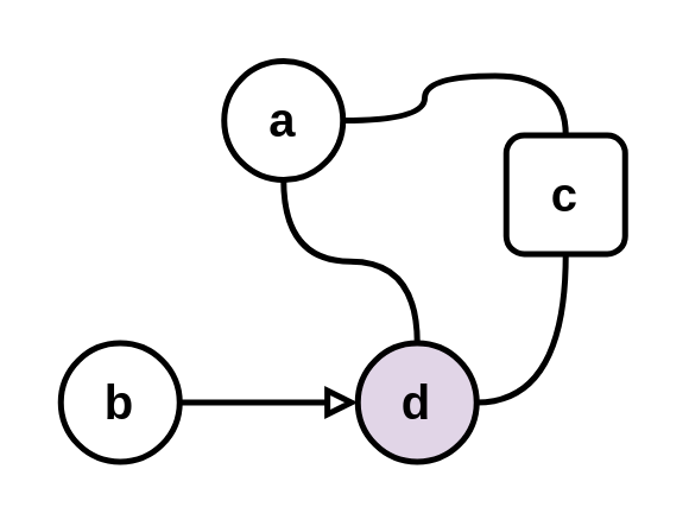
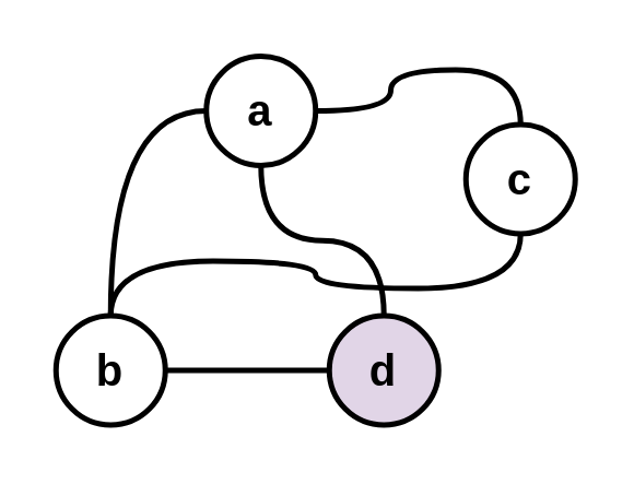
- <mxCell id="10" value="&lt;font style=&quot;font-size: 16px;&quot;&gt;&lt;b&gt;c&lt;/b&gt;&lt;/font&gt;" style="whiteSpace=wrap;html=1;aspect=fixed;strokeWidth=2;rounded=1;" vertex="1" parent="1"><mxGeometry x="170" y="45" width="40" height="40" as="geometry" /></mxCell>
+ <mxCell id="10" value="&lt;font style=&quot;font-size: 16px;&quot;&gt;&lt;b&gt;c&lt;/b&gt;&lt;/font&gt;" style="ellipse;whiteSpace=wrap;html=1;aspect=fixed;strokeWidth=2;" vertex="1" parent="1"><mxGeometry x="170" y="45" width="40" height="40" as="geometry" /></mxCell>
+ <mxCell id="2" style="edgeStyle=orthogonalEdgeStyle;rounded=0;orthogonalLoop=1;jettySize=auto;html=1;exitX=0;exitY=0.5;exitDx=0;exitDy=0;entryX=0.5;entryY=0;entryDx=0;entryDy=0;strokeWidth=2;endArrow=none;endFill=0;curved=1;" edge="1" parent="1" source="5" target="7"><mxGeometry relative="1" as="geometry" /></mxCell>
- <mxCell id="9" style="edgeStyle=orthogonalEdgeStyle;rounded=0;orthogonalLoop=1;jettySize=auto;html=1;exitX=0.5;exitY=1;exitDx=0;exitDy=0;entryX=1;entryY=0.5;entryDx=0;entryDy=0;curved=1;strokeWidth=2;endArrow=none;endFill=0;" edge="1" parent="1" source="10" target="8"><mxGeometry relative="1" as="geometry" /></mxCell>
+ <mxCell id="9" style="edgeStyle=orthogonalEdgeStyle;rounded=0;orthogonalLoop=1;jettySize=auto;html=1;exitX=0.5;exitY=1;exitDx=0;exitDy=0;curved=1;strokeWidth=2;endArrow=none;endFill=0;" edge="1" parent="1" source="10" target="7"><mxGeometry relative="1" as="geometry" /></mxCell>
- <mxCell id="6" style="edgeStyle=orthogonalEdgeStyle;rounded=0;orthogonalLoop=1;jettySize=auto;html=1;exitX=1;exitY=0.5;exitDx=0;exitDy=0;curved=1;endArrow=block;endFill=0;strokeWidth=2;" edge="1" parent="1" source="7" target="8"><mxGeometry relative="1" as="geometry" /></mxCell>
+ <mxCell id="6" style="edgeStyle=orthogonalEdgeStyle;rounded=0;orthogonalLoop=1;jettySize=auto;html=1;exitX=1;exitY=0.5;exitDx=0;exitDy=0;curved=1;endArrow=none;endFill=0;strokeWidth=2;" edge="1" parent="1" source="7" target="8"><mxGeometry relative="1" as="geometry" /></mxCell>
